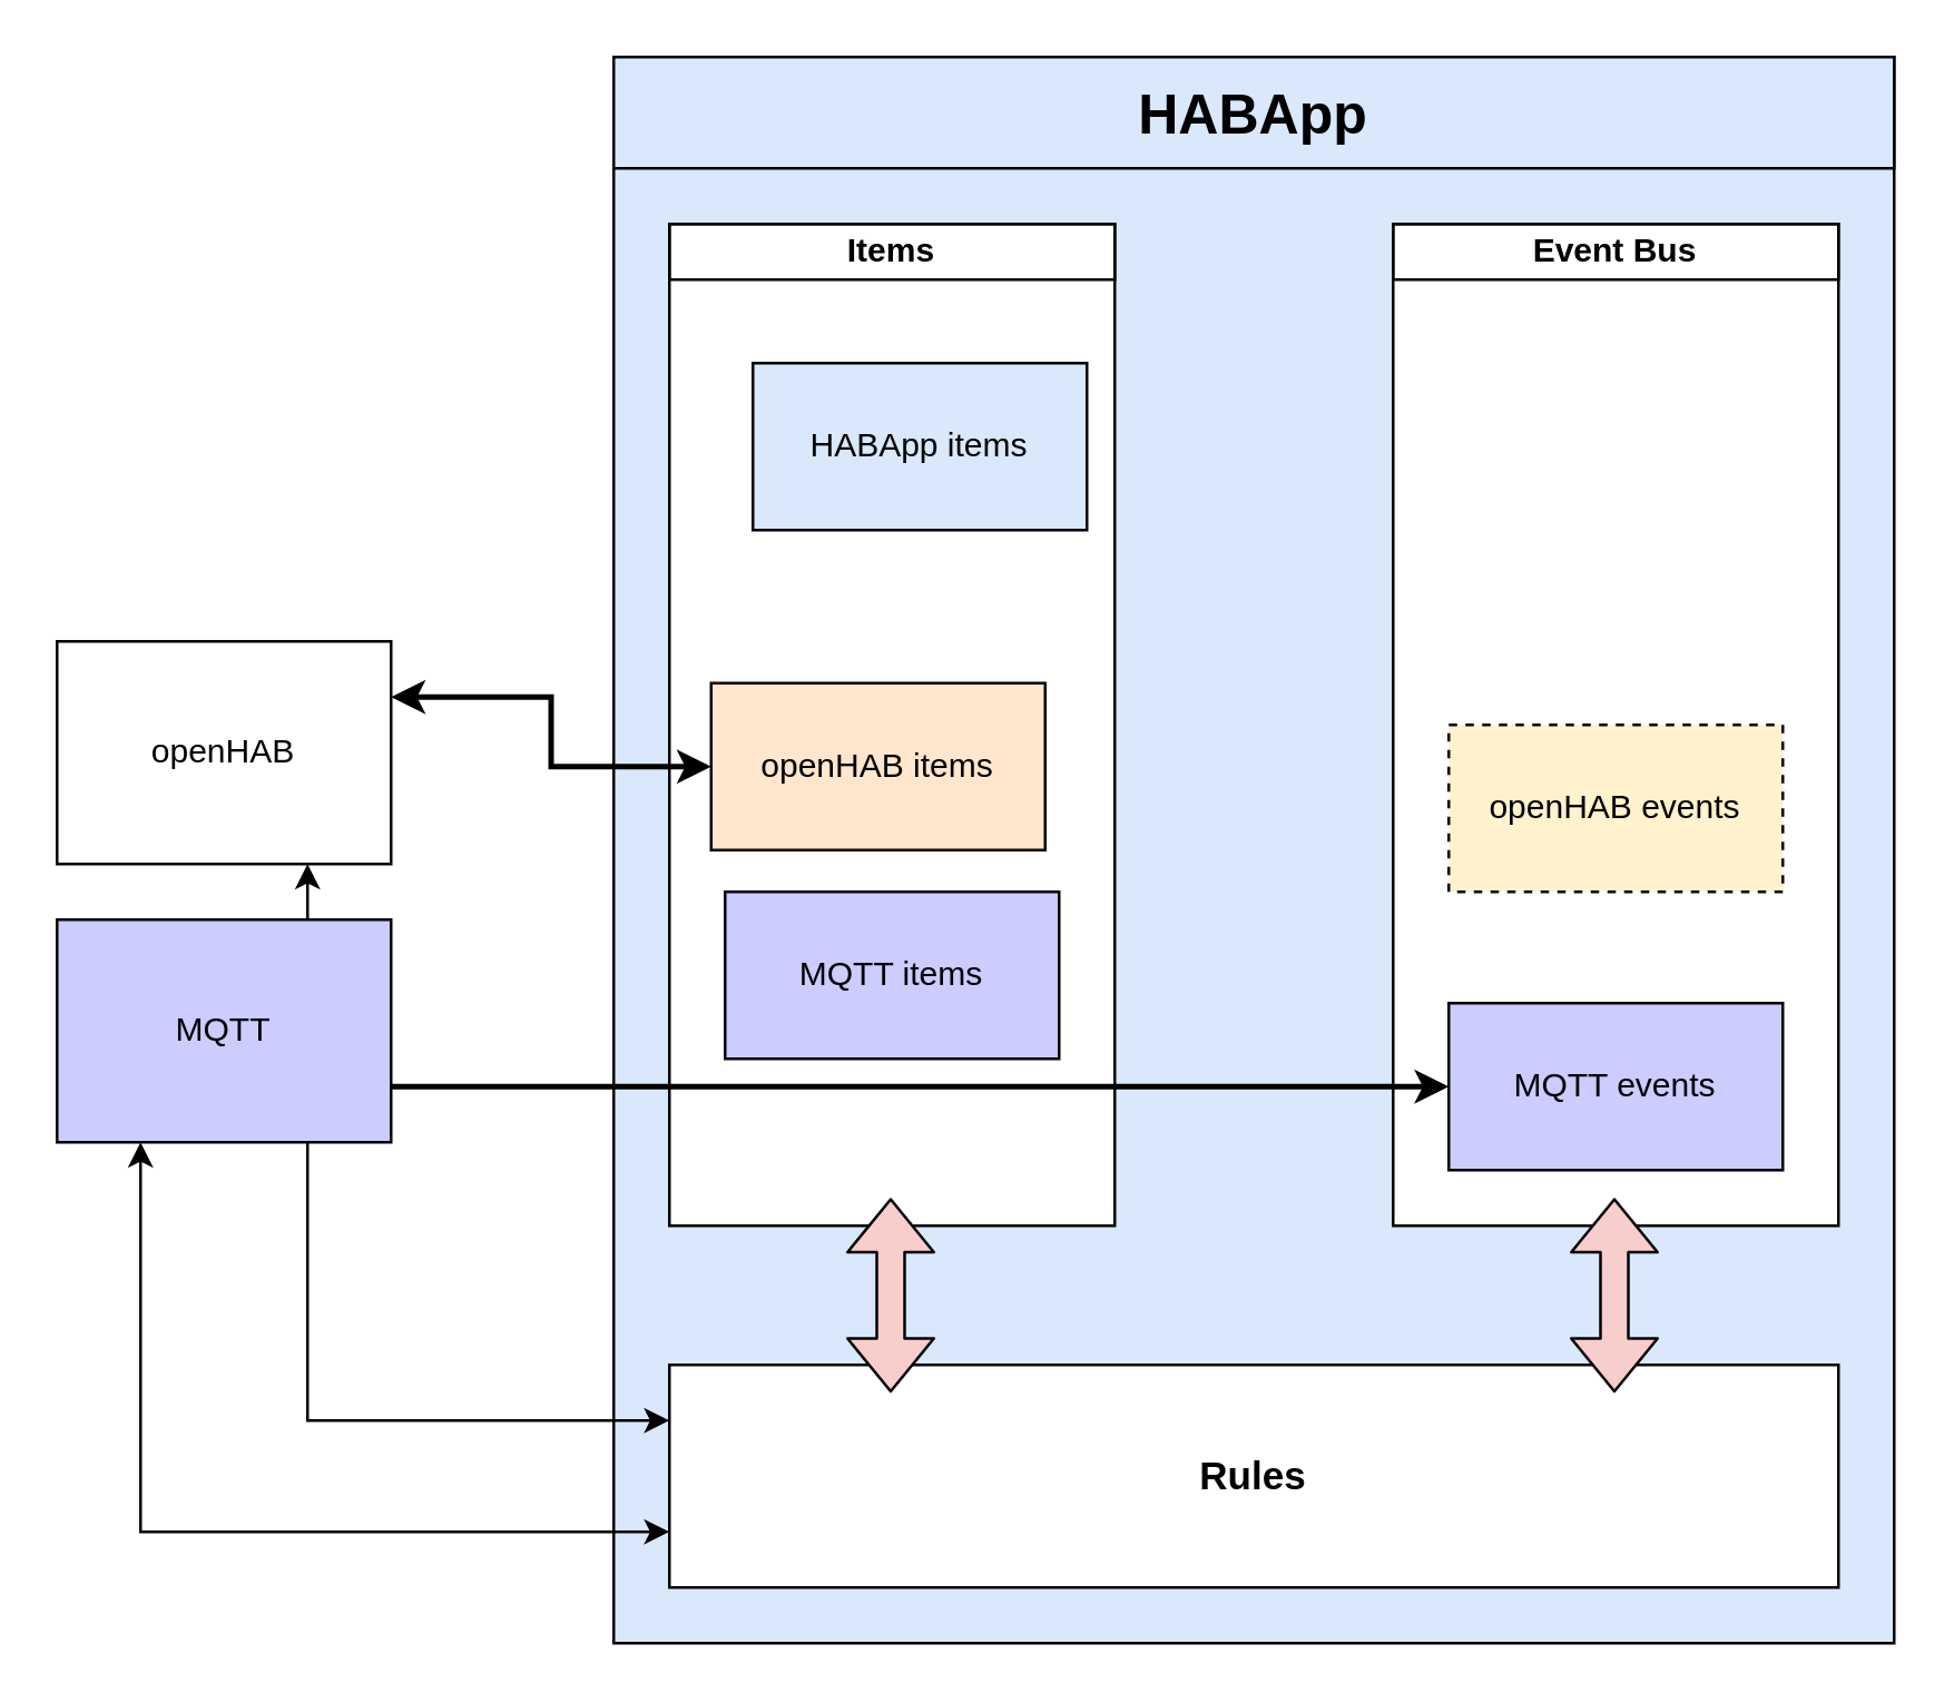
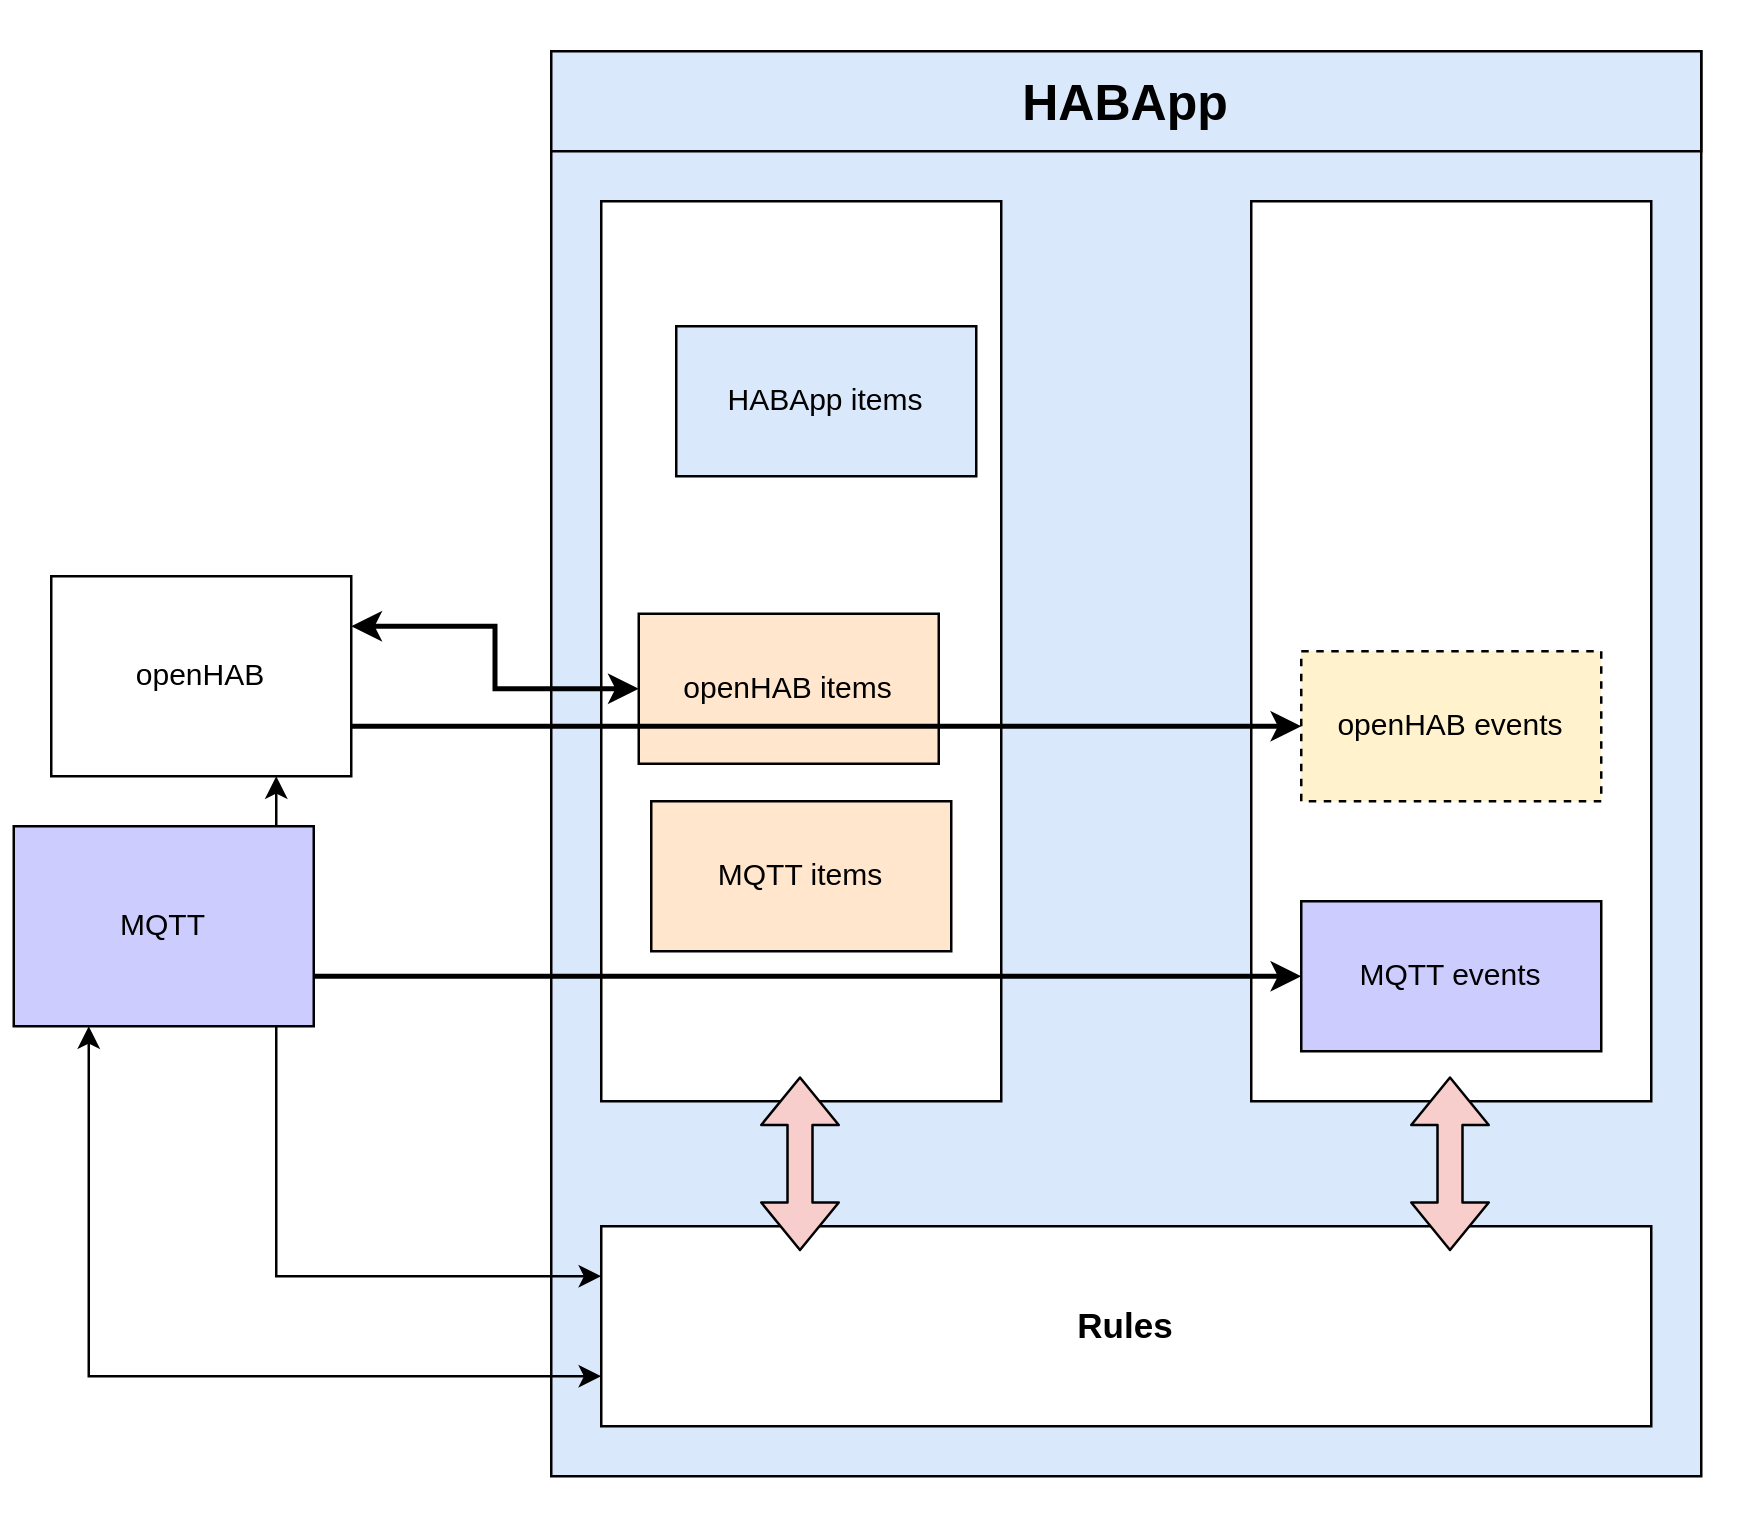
- <mxCell id="6" value="Items" style="text;html=1;fillColor=none;align=center;verticalAlign=middle;whiteSpace=wrap;rounded=0;fontStyle=1;strokeColor=#000000;" parent="1" vertex="1"><mxGeometry x="240" y="80" width="160" height="20" as="geometry" /></mxCell>
- <mxCell id="7" value="Event Bus" style="text;html=1;fillColor=none;align=center;verticalAlign=middle;whiteSpace=wrap;rounded=0;fontStyle=1;strokeColor=#000000;" parent="1" vertex="1"><mxGeometry x="500" y="80" width="160" height="20" as="geometry" /></mxCell>
+ <mxCell id="12" style="edgeStyle=orthogonalEdgeStyle;rounded=0;orthogonalLoop=1;jettySize=auto;html=1;exitX=1;exitY=0.75;exitDx=0;exitDy=0;sketch=0;bendable=0;entryX=0;entryY=0.5;entryDx=0;entryDy=0;strokeWidth=2;" parent="1" source="13" target="17" edge="1"><mxGeometry relative="1" as="geometry"><mxPoint x="501" y="290" as="targetPoint" /></mxGeometry></mxCell>
- <mxCell id="10" value="MQTT items" style="rounded=0;whiteSpace=wrap;html=1;fillColor=#CCCCFF;" parent="1" vertex="1"><mxGeometry x="260" y="320" width="120" height="60" as="geometry" /></mxCell>
+ <mxCell id="10" value="MQTT items" style="rounded=0;whiteSpace=wrap;html=1;fillColor=#ffe6cc;" parent="1" vertex="1"><mxGeometry x="260" y="320" width="120" height="60" as="geometry" /></mxCell>
- <mxCell id="15" value="MQTT" style="rounded=0;whiteSpace=wrap;html=1;fillColor=#CCCCFF;" parent="1" vertex="1"><mxGeometry x="20" y="330" width="120" height="80" as="geometry" /></mxCell>
+ <mxCell id="15" value="MQTT" style="rounded=0;whiteSpace=wrap;html=1;fillColor=#CCCCFF;" parent="1" vertex="1"><mxGeometry x="5" y="330" width="120" height="80" as="geometry" /></mxCell>
